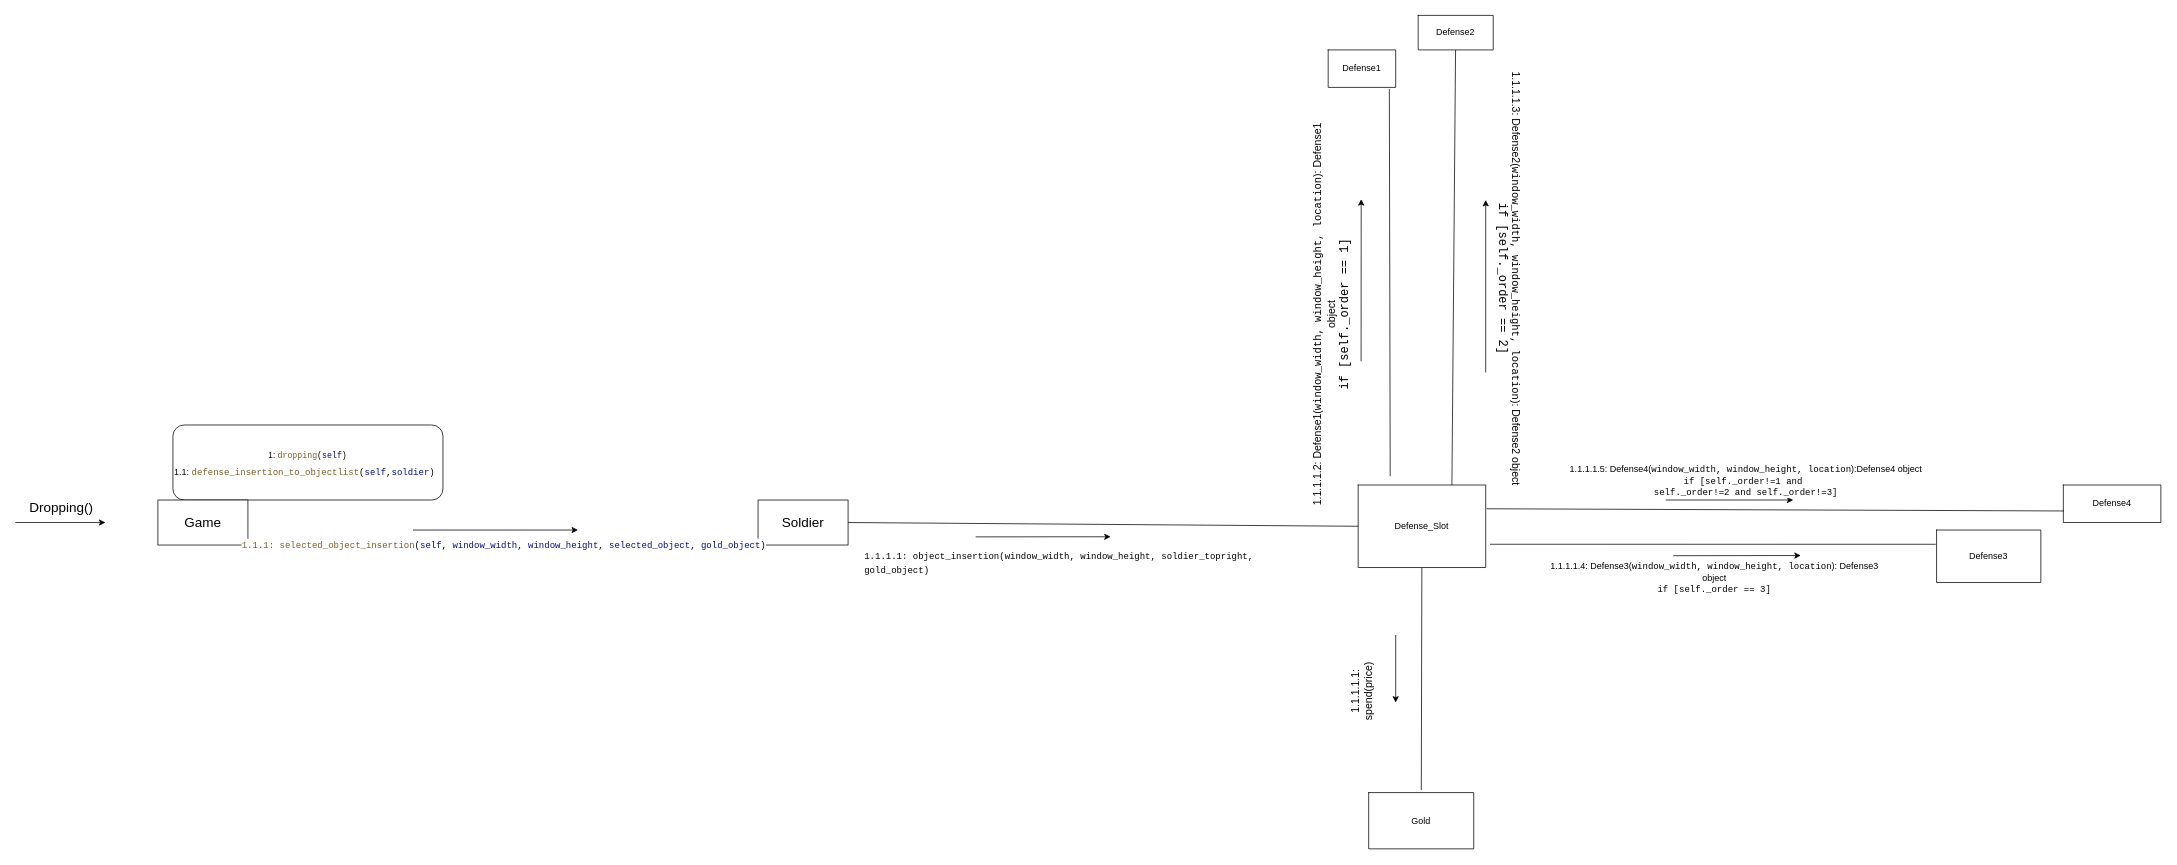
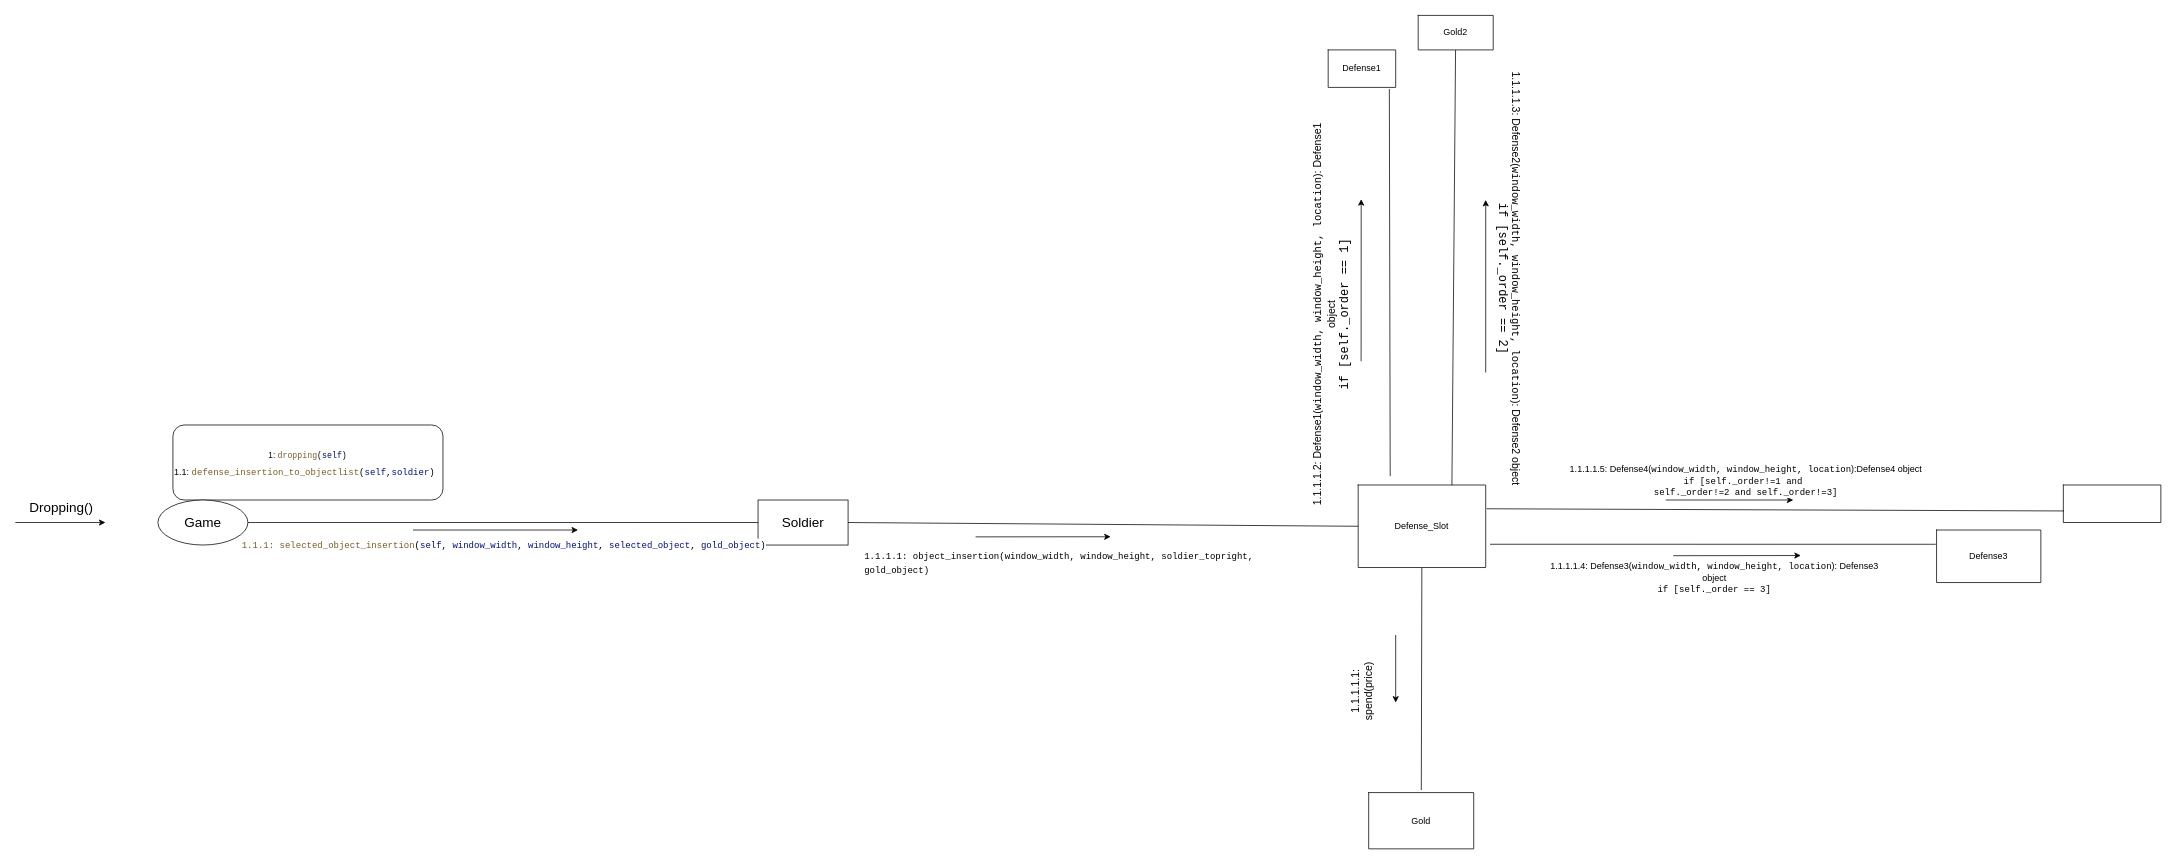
- <mxCell id="26" value="Defense2" style="shape=partialRectangle;html=1;whiteSpace=wrap;connectable=0;overflow=hidden;fillColor=none;top=0;left=0;bottom=0;right=0;pointerEvents=1;" parent="25" vertex="1"><mxGeometry width="100" height="46" as="geometry"><mxRectangle width="100" height="46" as="alternateBounds" /></mxGeometry></mxCell>
+ <mxCell id="26" value="Gold2" style="shape=partialRectangle;html=1;whiteSpace=wrap;connectable=0;overflow=hidden;fillColor=none;top=0;left=0;bottom=0;right=0;pointerEvents=1;" parent="25" vertex="1"><mxGeometry width="100" height="46" as="geometry"><mxRectangle width="100" height="46" as="alternateBounds" /></mxGeometry></mxCell>
- <mxCell id="41" value="Defense4" style="shape=partialRectangle;html=1;whiteSpace=wrap;connectable=0;overflow=hidden;fillColor=none;top=0;left=0;bottom=0;right=0;pointerEvents=1;" parent="40" vertex="1"><mxGeometry width="130" height="50" as="geometry"><mxRectangle width="130" height="50" as="alternateBounds" /></mxGeometry></mxCell>
- <mxCell id="3" value="&lt;font style=&quot;font-size: 18px&quot;&gt;Game&lt;/font&gt;" style="rounded=0;whiteSpace=wrap;html=1;" parent="1" vertex="1"><mxGeometry x="210" y="666" width="120" height="60" as="geometry" /></mxCell>
+ <mxCell id="3" value="&lt;font style=&quot;font-size: 18px&quot;&gt;Game&lt;/font&gt;" style="ellipse;whiteSpace=wrap;html=1;" parent="1" vertex="1"><mxGeometry x="210" y="666" width="120" height="60" as="geometry" /></mxCell>
+ <mxCell id="7" value="" style="endArrow=none;html=1;fontSize=18;entryX=0;entryY=0.5;entryDx=0;entryDy=0;exitX=1;exitY=0.5;exitDx=0;exitDy=0;" parent="1" source="3" target="4" edge="1"><mxGeometry width="50" height="50" relative="1" as="geometry"><mxPoint x="460" y="706" as="sourcePoint" /><mxPoint x="510" y="656" as="targetPoint" /></mxGeometry></mxCell>
